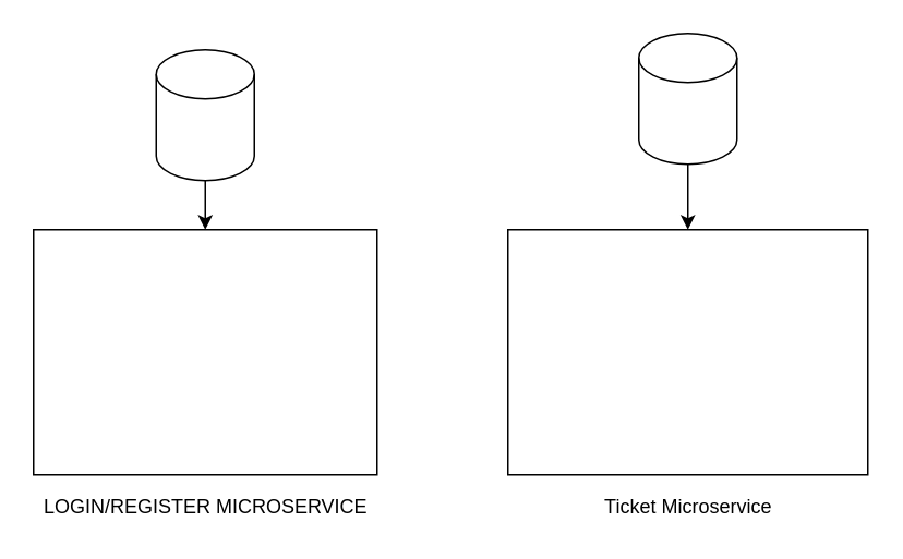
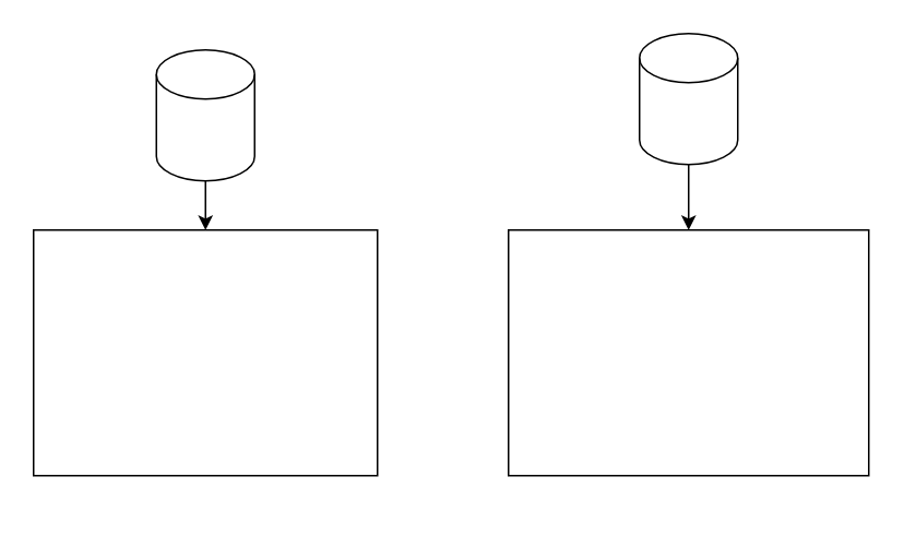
- <mxCell id="5" value="LOGIN/REGISTER MICROSERVICE" style="text;html=1;align=center;verticalAlign=middle;resizable=0;points=[];autosize=1;" vertex="1" parent="1"><mxGeometry x="20" y="300" width="210" height="20" as="geometry" /></mxCell>
- <mxCell id="9" value="Ticket Microservice" style="text;html=1;align=center;verticalAlign=middle;resizable=0;points=[];autosize=1;" vertex="1" parent="1"><mxGeometry x="360" y="300" width="120" height="20" as="geometry" /></mxCell>
